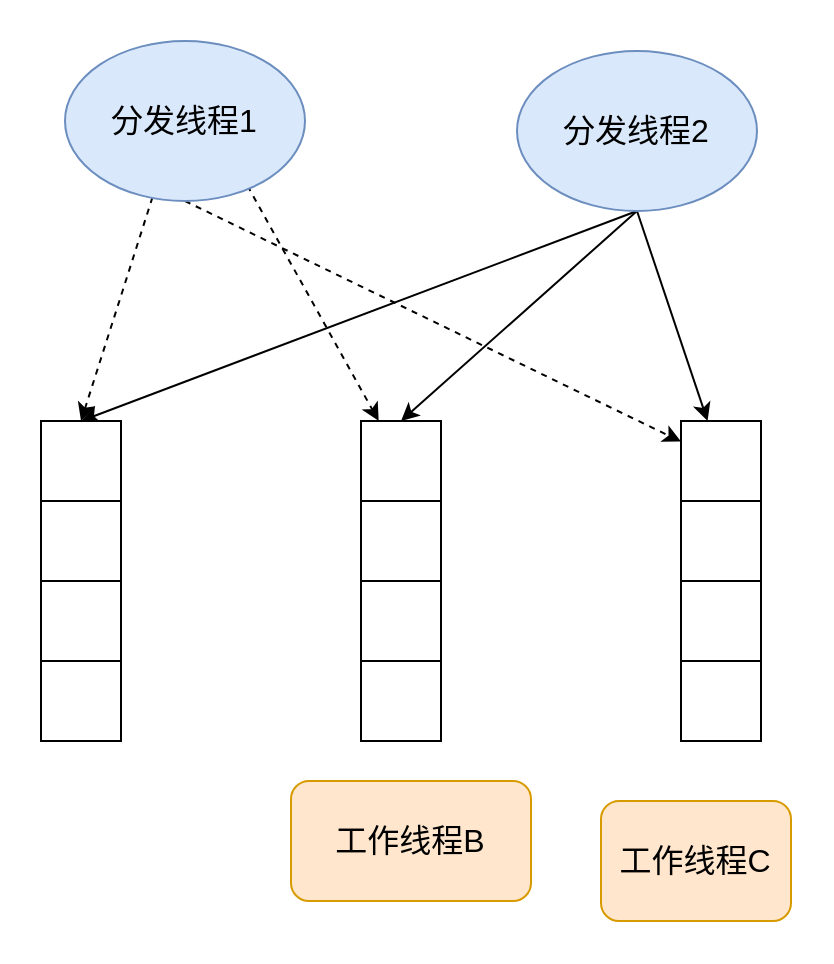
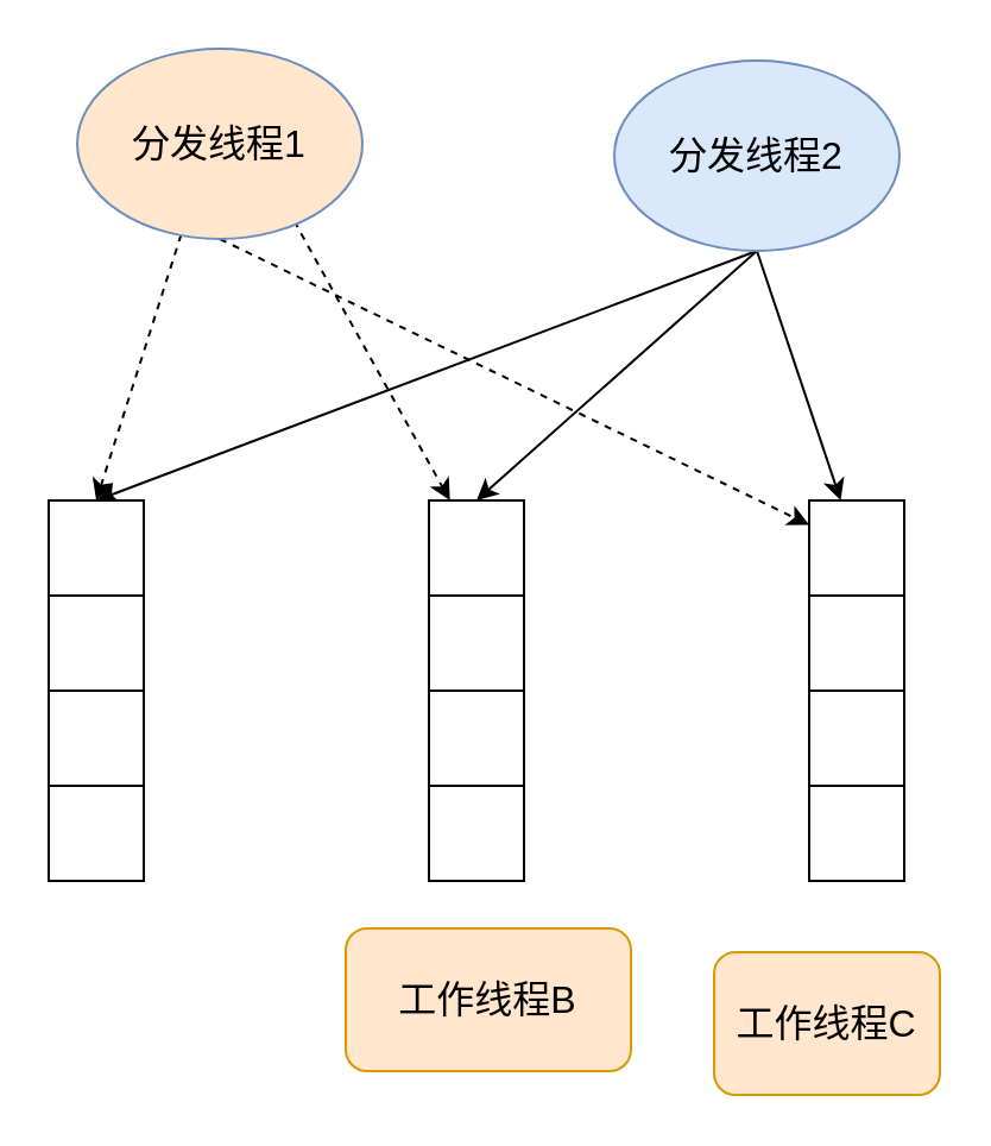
- <mxCell id="5" value="分发线程1" style="ellipse;whiteSpace=wrap;html=1;fontSize=16;fillColor=#dae8fc;strokeColor=#6c8ebf;" vertex="1" parent="1"><mxGeometry x="32" y="20" width="120" height="80" as="geometry" /></mxCell>
+ <mxCell id="5" value="分发线程1" style="ellipse;whiteSpace=wrap;html=1;fontSize=16;fillColor=#ffe6cc;strokeColor=#6c8ebf;" vertex="1" parent="1"><mxGeometry x="32" y="20" width="120" height="80" as="geometry" /></mxCell>
